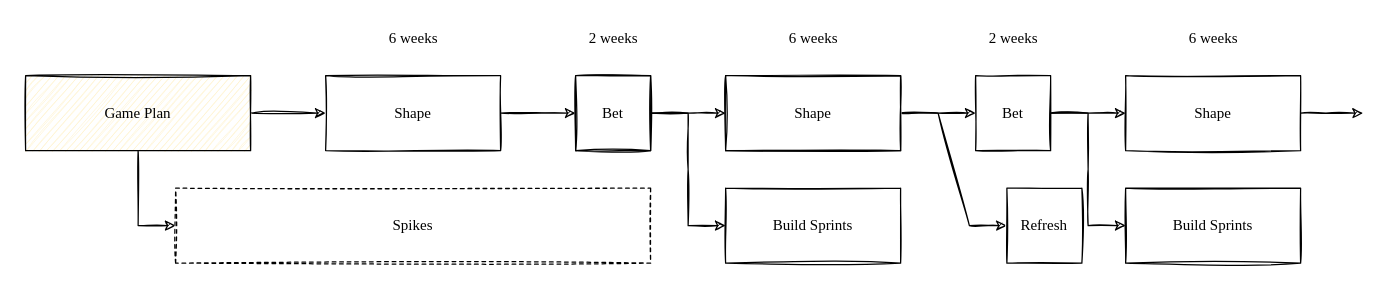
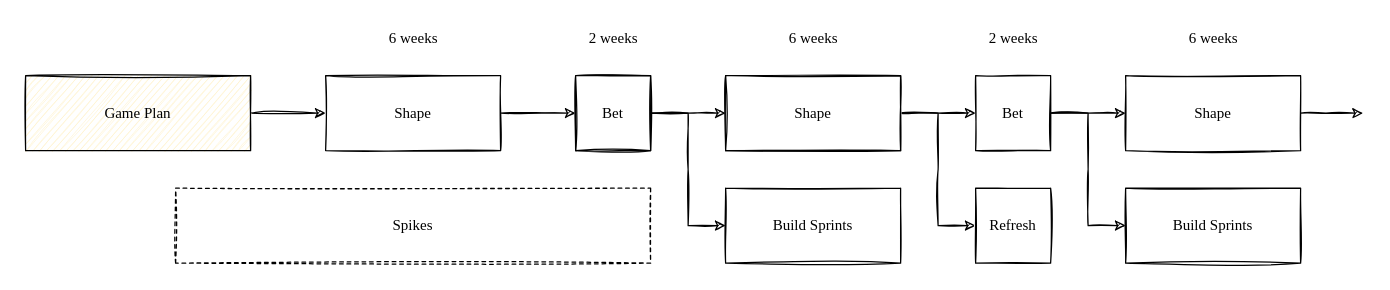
- <mxCell id="3" style="edgeStyle=orthogonalEdgeStyle;sketch=1;html=1;entryX=0;entryY=0.5;entryDx=0;entryDy=0;rounded=0;" edge="1" parent="1" source="4" target="10"><mxGeometry relative="1" as="geometry" /></mxCell>
- <mxCell id="17" value="Refresh" style="whiteSpace=wrap;html=1;fontFamily=Verdana;sketch=1;rounded=0;" parent="1" vertex="1"><mxGeometry x="805" y="150" width="60" height="60" as="geometry" /></mxCell>
+ <mxCell id="17" value="Refresh" style="whiteSpace=wrap;html=1;fontFamily=Verdana;sketch=1;rounded=0;" parent="1" vertex="1"><mxGeometry x="780" y="150" width="60" height="60" as="geometry" /></mxCell>
